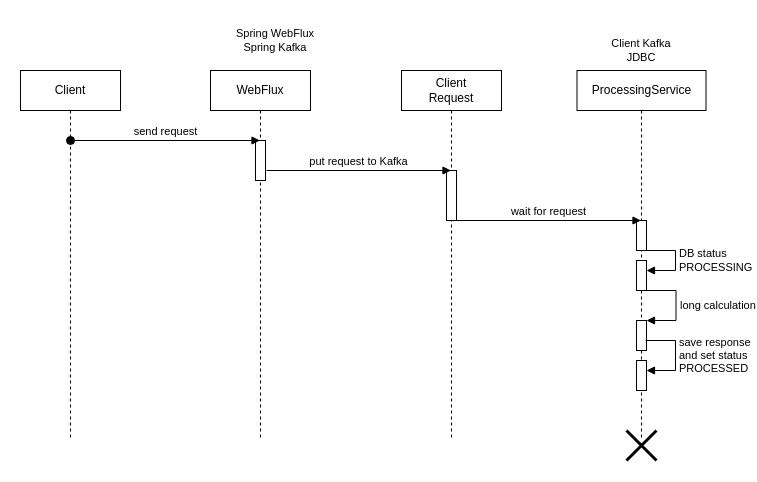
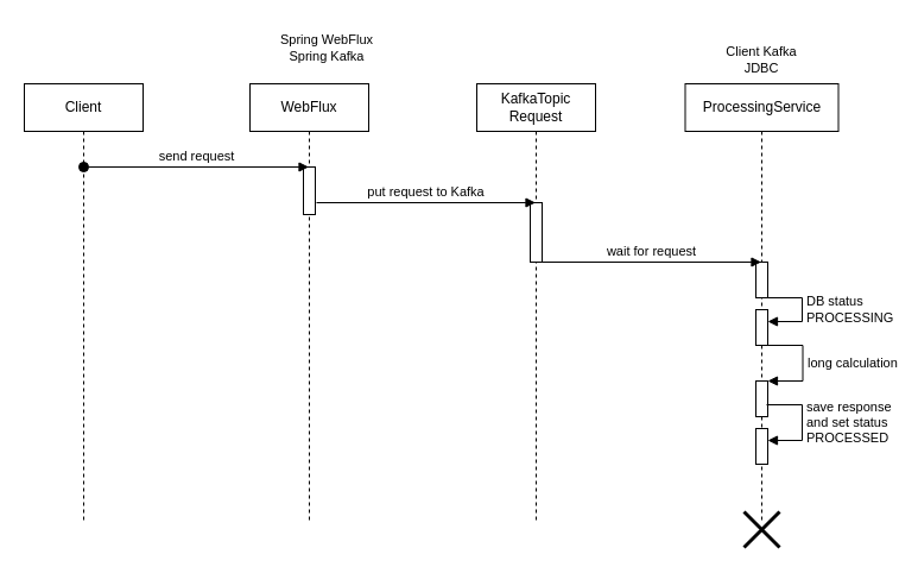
- <mxCell id="5" value="Client&lt;br&gt;Request" style="shape=umlLifeline;perimeter=lifelinePerimeter;whiteSpace=wrap;html=1;container=1;dropTarget=0;collapsible=0;recursiveResize=0;outlineConnect=0;portConstraint=eastwest;newEdgeStyle={&quot;curved&quot;:0,&quot;rounded&quot;:0};" parent="1" vertex="1"><mxGeometry x="401" y="70" width="100" height="370" as="geometry" /></mxCell>
+ <mxCell id="5" value="KafkaTopic&lt;br&gt;Request" style="shape=umlLifeline;perimeter=lifelinePerimeter;whiteSpace=wrap;html=1;container=1;dropTarget=0;collapsible=0;recursiveResize=0;outlineConnect=0;portConstraint=eastwest;newEdgeStyle={&quot;curved&quot;:0,&quot;rounded&quot;:0};" parent="1" vertex="1"><mxGeometry x="401" y="70" width="100" height="370" as="geometry" /></mxCell>
